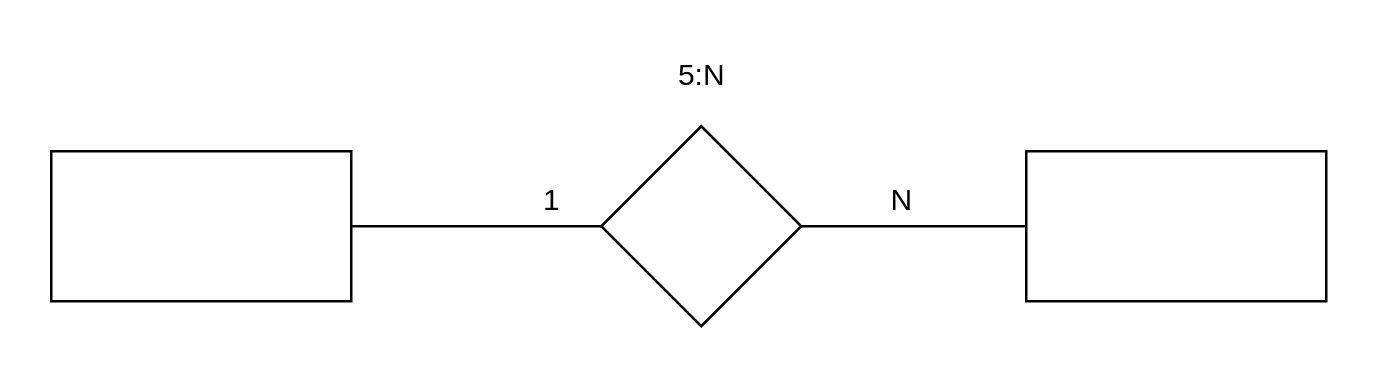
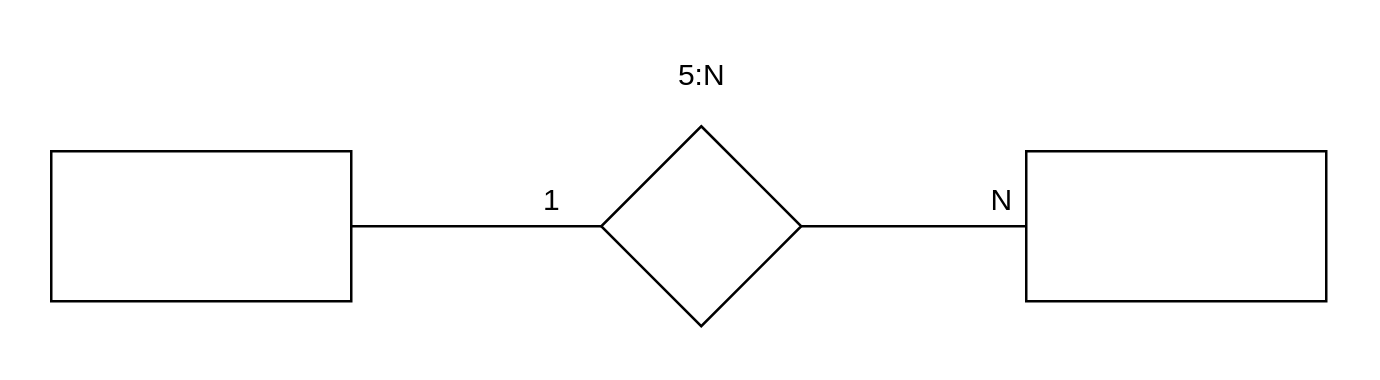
- <mxCell id="9" value="N" style="text;html=1;align=center;verticalAlign=middle;resizable=0;points=[];autosize=1;" vertex="1" parent="1"><mxGeometry x="350" y="70" width="20" height="20" as="geometry" /></mxCell>
+ <mxCell id="9" value="N" style="text;html=1;align=center;verticalAlign=middle;resizable=0;points=[];autosize=1;" vertex="1" parent="1"><mxGeometry x="390" y="70" width="20" height="20" as="geometry" /></mxCell>
